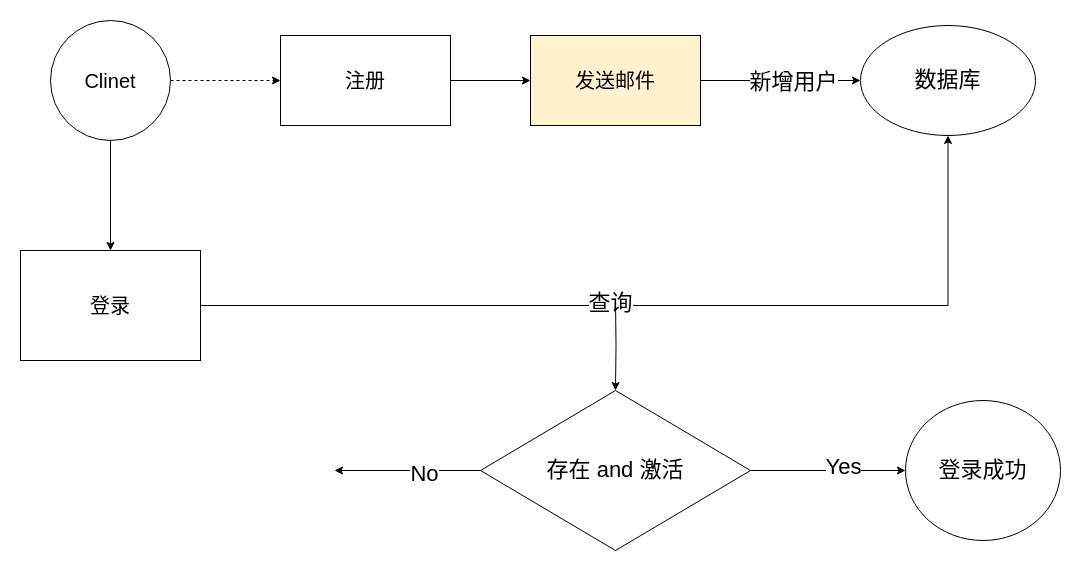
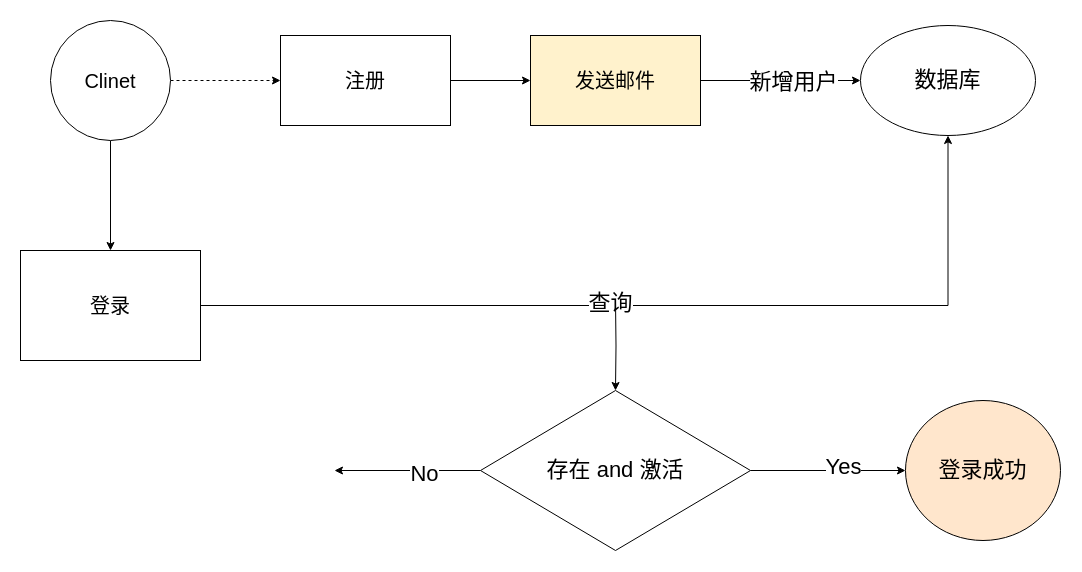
- <mxCell id="20" value="登录成功" style="ellipse;whiteSpace=wrap;html=1;fontSize=22;" vertex="1" parent="1"><mxGeometry x="905" y="400" width="155" height="140" as="geometry" /></mxCell>
+ <mxCell id="20" value="登录成功" style="ellipse;whiteSpace=wrap;html=1;fontSize=22;fillColor=#ffe6cc;" vertex="1" parent="1"><mxGeometry x="905" y="400" width="155" height="140" as="geometry" /></mxCell>
